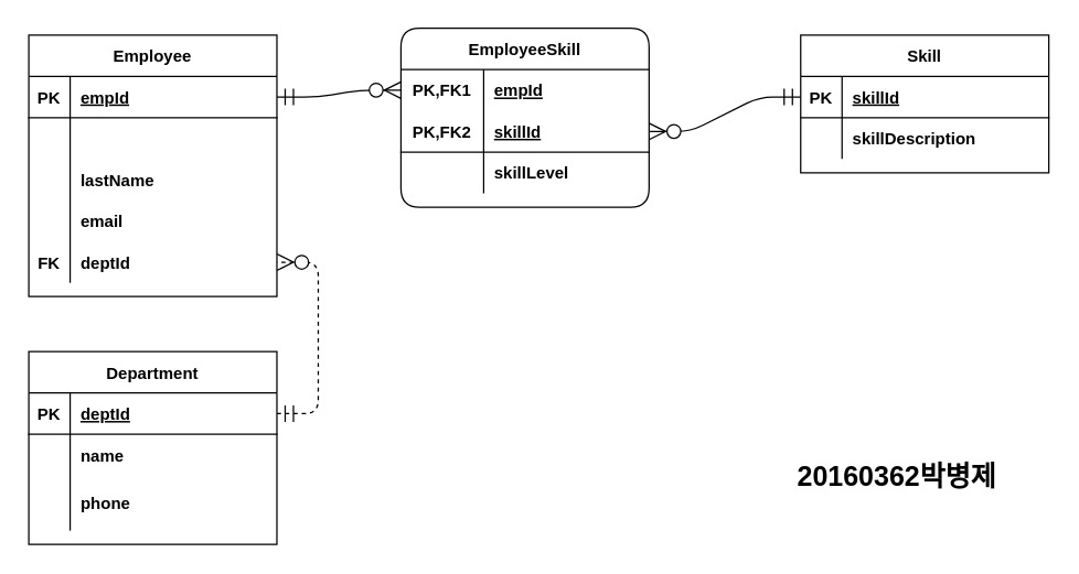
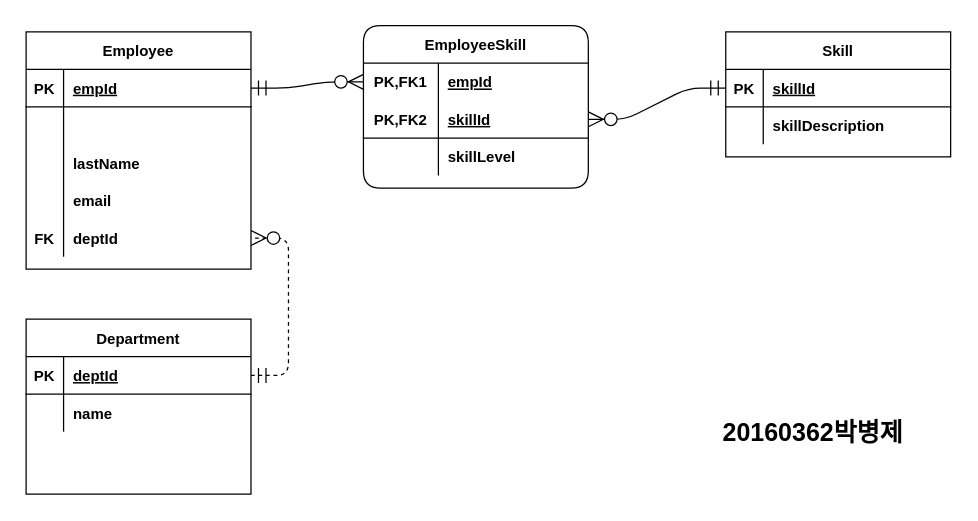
- <mxCell id="26" value="phone" style="shape=partialRectangle;connectable=0;fillColor=none;top=0;left=0;bottom=0;right=0;align=left;spacingLeft=6;overflow=hidden;fontStyle=1" parent="24" vertex="1"><mxGeometry x="30" width="150" height="40" as="geometry" /></mxCell>
